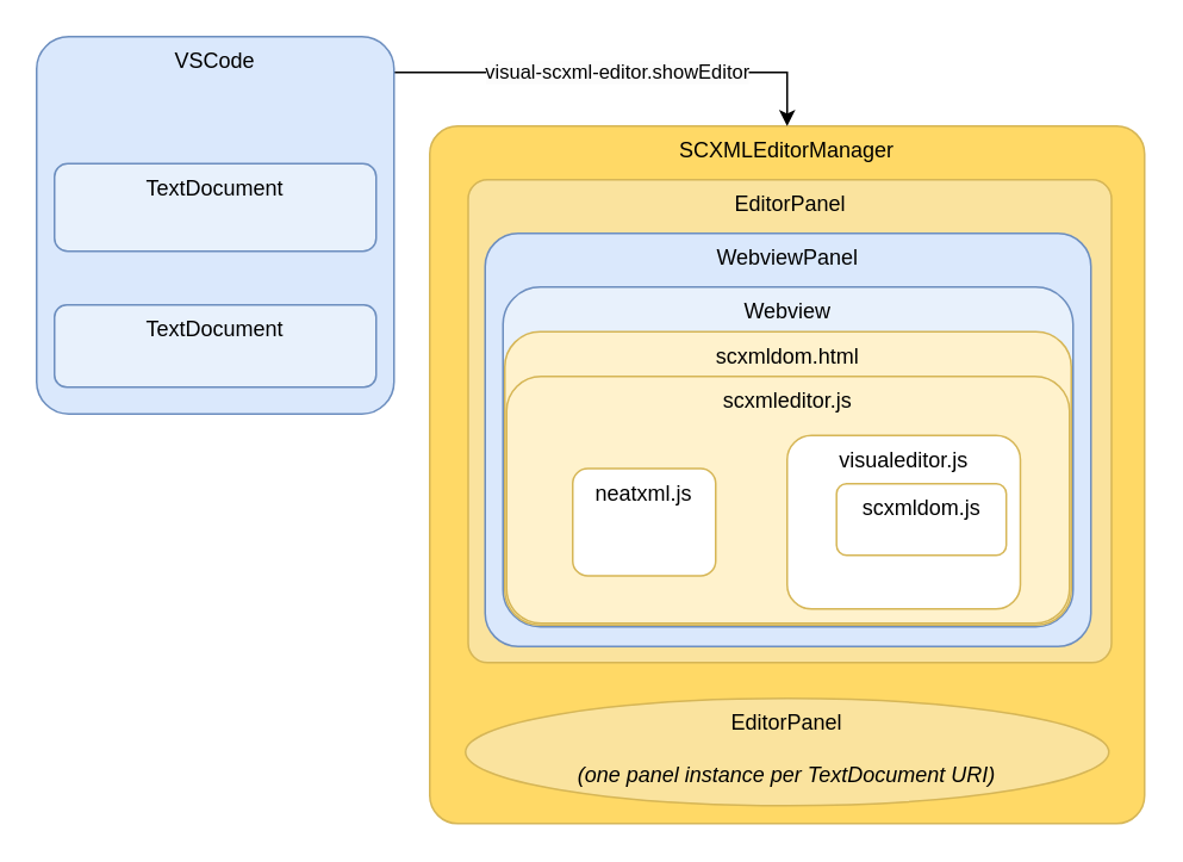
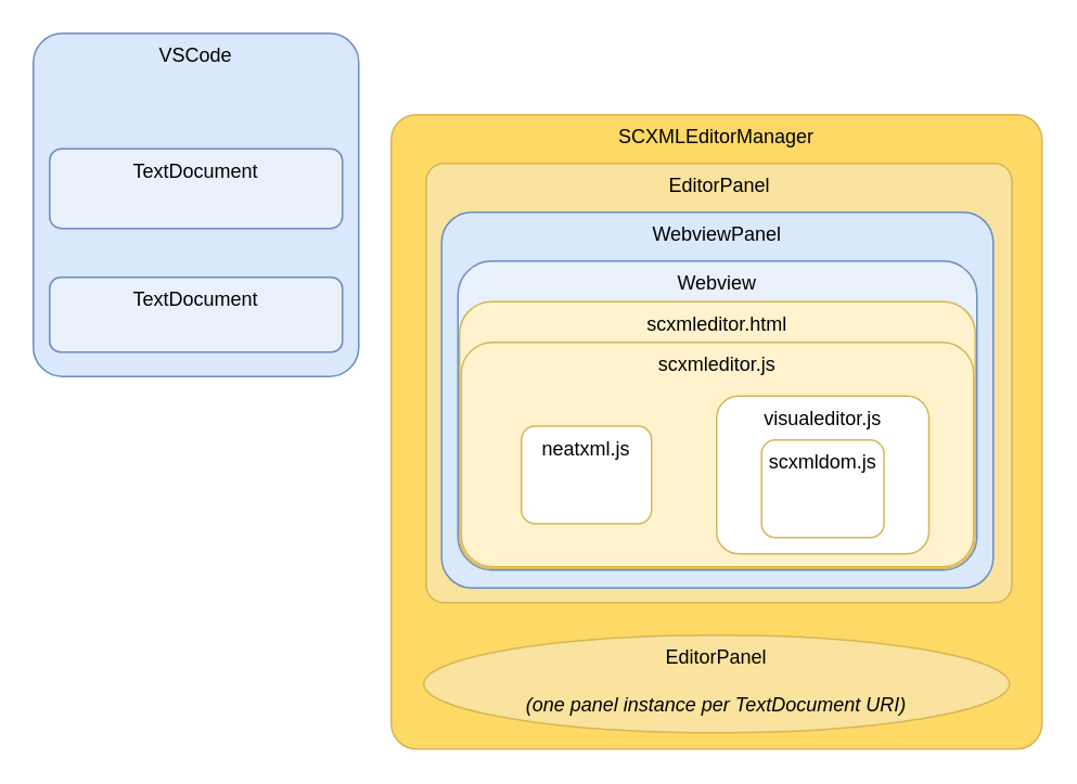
- <mxCell id="8" value="visual-scxml-editor.showEditor" style="edgeStyle=orthogonalEdgeStyle;rounded=0;orthogonalLoop=1;jettySize=auto;html=1;exitX=1;exitY=0.095;exitDx=0;exitDy=0;entryX=0.5;entryY=0;entryDx=0;entryDy=0;labelBackgroundColor=#FCFCFC;labelBorderColor=none;exitPerimeter=0;" edge="1" parent="1" source="9" target="2"><mxGeometry relative="1" as="geometry" /></mxCell>
- <mxCell id="7" value="scxmldom.html" style="rounded=1;whiteSpace=wrap;html=1;verticalAlign=top;fillColor=#fff2cc;strokeColor=#d6b656;arcSize=12;" vertex="1" parent="1"><mxGeometry x="282" y="185" width="317" height="164" as="geometry" /></mxCell>
+ <mxCell id="7" value="scxmleditor.html" style="rounded=1;whiteSpace=wrap;html=1;verticalAlign=top;fillColor=#fff2cc;strokeColor=#d6b656;arcSize=12;" vertex="1" parent="1"><mxGeometry x="282" y="185" width="317" height="164" as="geometry" /></mxCell>
- <mxCell id="15" value="scxmldom.js" style="rounded=1;whiteSpace=wrap;html=1;verticalAlign=top;fillColor=#ffffff;strokeColor=#d6b656;arcSize=14;" vertex="1" parent="1"><mxGeometry x="467.63" y="270" width="95" height="40" as="geometry" /></mxCell>
+ <mxCell id="15" value="scxmldom.js" style="rounded=1;whiteSpace=wrap;html=1;verticalAlign=top;fillColor=#ffffff;strokeColor=#d6b656;arcSize=14;" vertex="1" parent="1"><mxGeometry x="467.63" y="270" width="75.25" height="60" as="geometry" /></mxCell>
